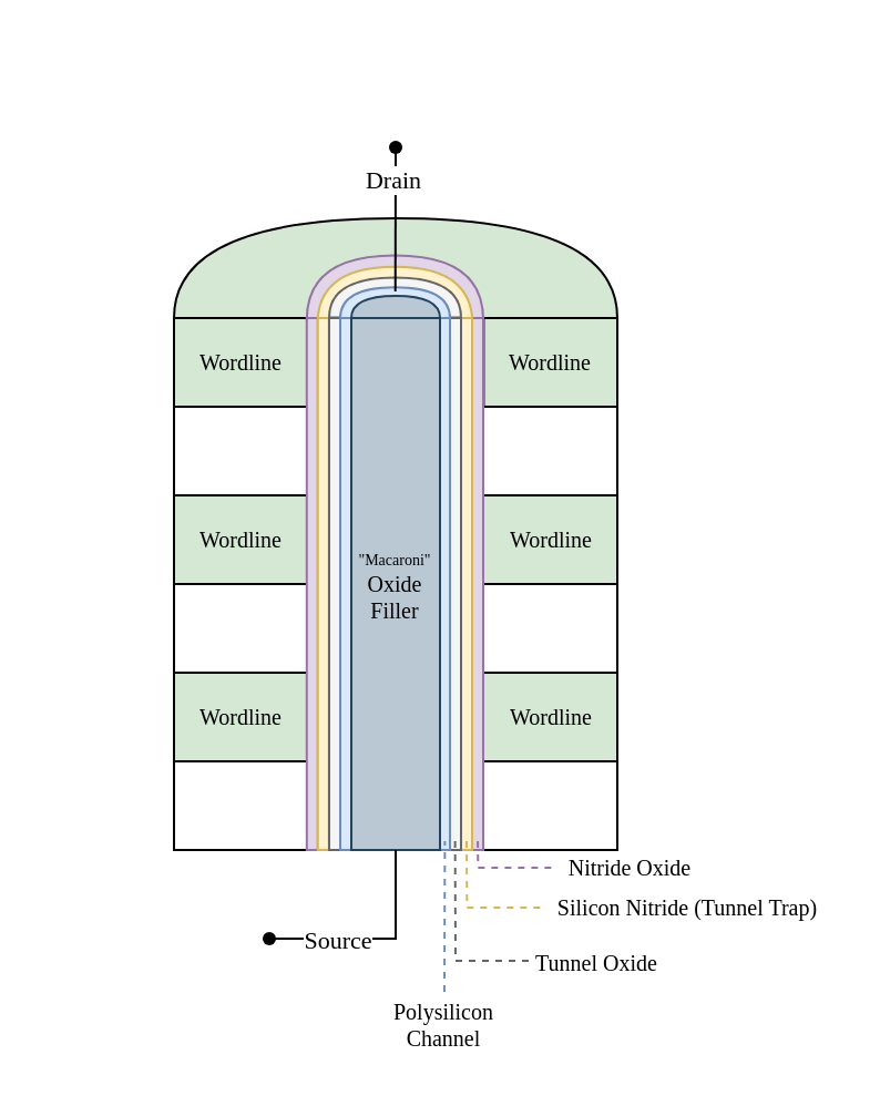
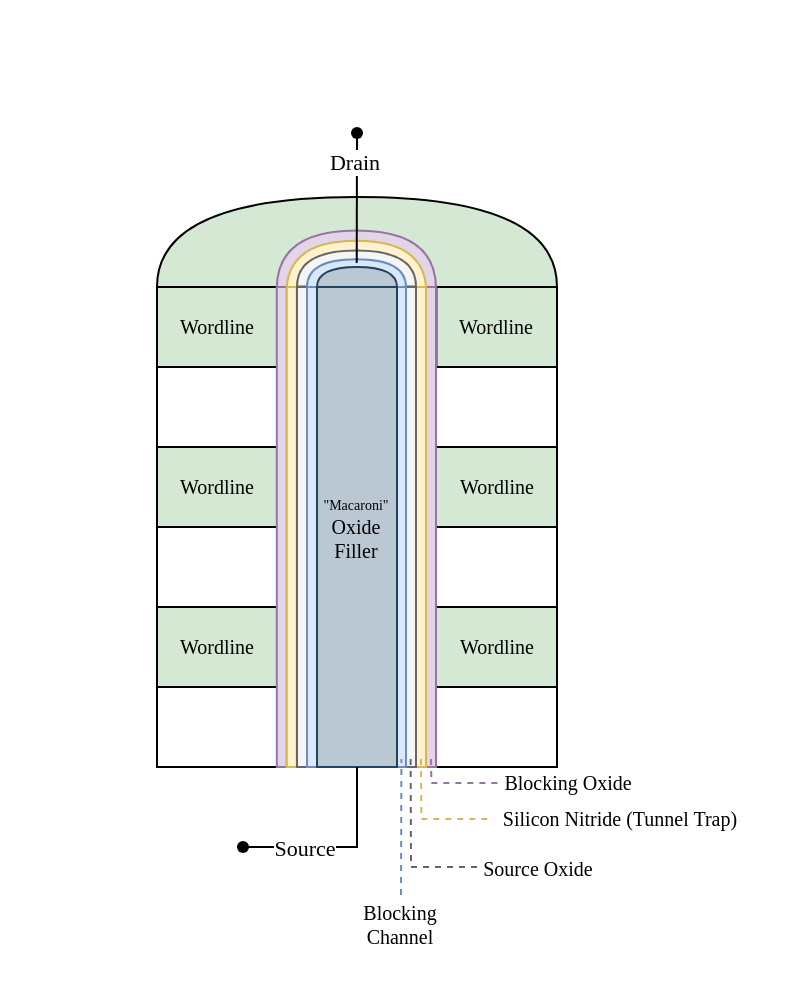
- <mxCell id="31" value="&lt;font&gt;Nitride Oxide&lt;/font&gt;" style="text;html=1;align=center;verticalAlign=middle;whiteSpace=wrap;rounded=0;fontSize=10;fontFamily=Pretendard;fontSource=https%3A%2F%2Fcdn.jsdelivr.net%2Fgh%2FProject-Noonnu%2Fnoonfonts_2107%401.1%2FPretendard-Regular.woff;" vertex="1" parent="1"><mxGeometry x="249" y="383" width="70" height="15" as="geometry" /></mxCell>
+ <mxCell id="31" value="&lt;font&gt;Blocking Oxide&lt;/font&gt;" style="text;html=1;align=center;verticalAlign=middle;whiteSpace=wrap;rounded=0;fontSize=10;fontFamily=Pretendard;fontSource=https%3A%2F%2Fcdn.jsdelivr.net%2Fgh%2FProject-Noonnu%2Fnoonfonts_2107%401.1%2FPretendard-Regular.woff;" vertex="1" parent="1"><mxGeometry x="249" y="383" width="70" height="15" as="geometry" /></mxCell>
- <mxCell id="27" value="&lt;font&gt;Tunnel&amp;nbsp;&lt;/font&gt;&lt;span style=&quot;background-color: transparent; color: light-dark(rgb(0, 0, 0), rgb(255, 255, 255));&quot;&gt;Oxide&lt;/span&gt;" style="text;html=1;align=center;verticalAlign=middle;whiteSpace=wrap;rounded=0;fontSize=10;fontFamily=Pretendard;fontSource=https%3A%2F%2Fcdn.jsdelivr.net%2Fgh%2FProject-Noonnu%2Fnoonfonts_2107%401.1%2FPretendard-Regular.woff;" vertex="1" parent="1"><mxGeometry x="239" y="426" width="60" height="15" as="geometry" /></mxCell>
+ <mxCell id="27" value="&lt;font&gt;Source&amp;nbsp;&lt;/font&gt;&lt;span style=&quot;background-color: transparent; color: light-dark(rgb(0, 0, 0), rgb(255, 255, 255));&quot;&gt;Oxide&lt;/span&gt;" style="text;html=1;align=center;verticalAlign=middle;whiteSpace=wrap;rounded=0;fontSize=10;fontFamily=Pretendard;fontSource=https%3A%2F%2Fcdn.jsdelivr.net%2Fgh%2FProject-Noonnu%2Fnoonfonts_2107%401.1%2FPretendard-Regular.woff;" vertex="1" parent="1"><mxGeometry x="239" y="426" width="60" height="15" as="geometry" /></mxCell>
- <mxCell id="25" value="&lt;font&gt;Polysilicon&lt;/font&gt;&lt;div&gt;&lt;font&gt;Channel&lt;/font&gt;&lt;/div&gt;" style="text;html=1;align=center;verticalAlign=middle;whiteSpace=wrap;rounded=0;fontSize=10;fontFamily=Pretendard;fontSource=https%3A%2F%2Fcdn.jsdelivr.net%2Fgh%2FProject-Noonnu%2Fnoonfonts_2107%401.1%2FPretendard-Regular.woff;" vertex="1" parent="1"><mxGeometry x="170" y="447" width="60" height="30" as="geometry" /></mxCell>
+ <mxCell id="25" value="&lt;font&gt;Blocking&lt;/font&gt;&lt;div&gt;&lt;font&gt;Channel&lt;/font&gt;&lt;/div&gt;" style="text;html=1;align=center;verticalAlign=middle;whiteSpace=wrap;rounded=0;fontSize=10;fontFamily=Pretendard;fontSource=https%3A%2F%2Fcdn.jsdelivr.net%2Fgh%2FProject-Noonnu%2Fnoonfonts_2107%401.1%2FPretendard-Regular.woff;" vertex="1" parent="1"><mxGeometry x="170" y="447" width="60" height="30" as="geometry" /></mxCell>
